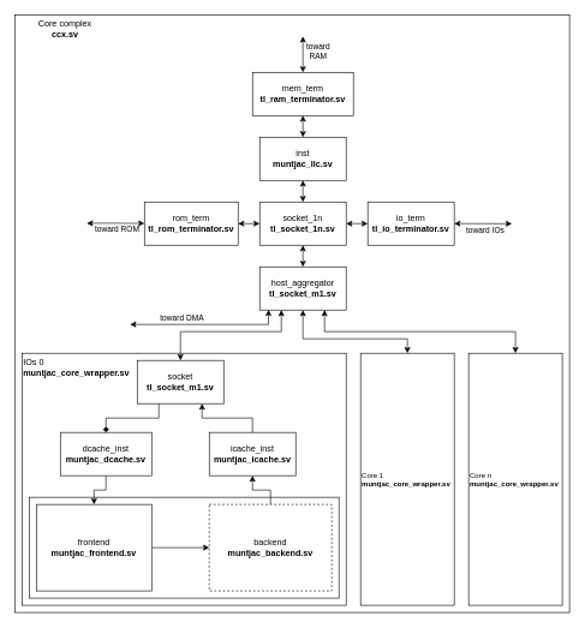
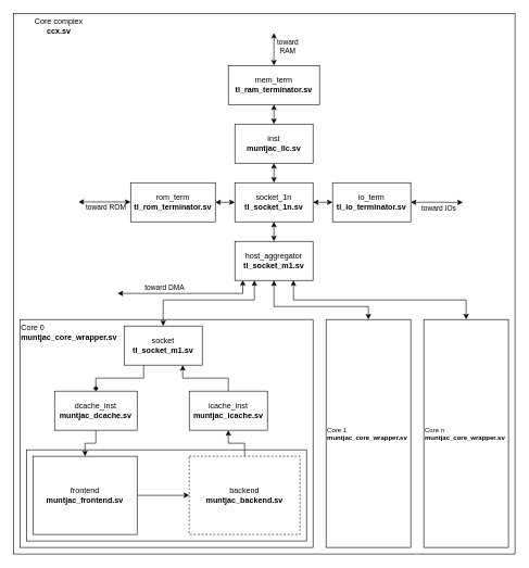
- <mxCell id="20" value="&lt;div align=&quot;left&quot;&gt;IOs 0&lt;br&gt;&lt;/div&gt;&lt;div&gt;&lt;b&gt;muntjac_core_wrapper.sv&lt;/b&gt;&lt;br&gt;&lt;/div&gt;" style="text;html=1;align=left;verticalAlign=middle;whiteSpace=wrap;rounded=0;" parent="7" vertex="1"><mxGeometry y="40" width="150" height="40" as="geometry" /></mxCell>
+ <mxCell id="20" value="&lt;div align=&quot;left&quot;&gt;Core 0&lt;br&gt;&lt;/div&gt;&lt;div&gt;&lt;b&gt;muntjac_core_wrapper.sv&lt;/b&gt;&lt;br&gt;&lt;/div&gt;" style="text;html=1;align=left;verticalAlign=middle;whiteSpace=wrap;rounded=0;" parent="7" vertex="1"><mxGeometry y="40" width="150" height="40" as="geometry" /></mxCell>
